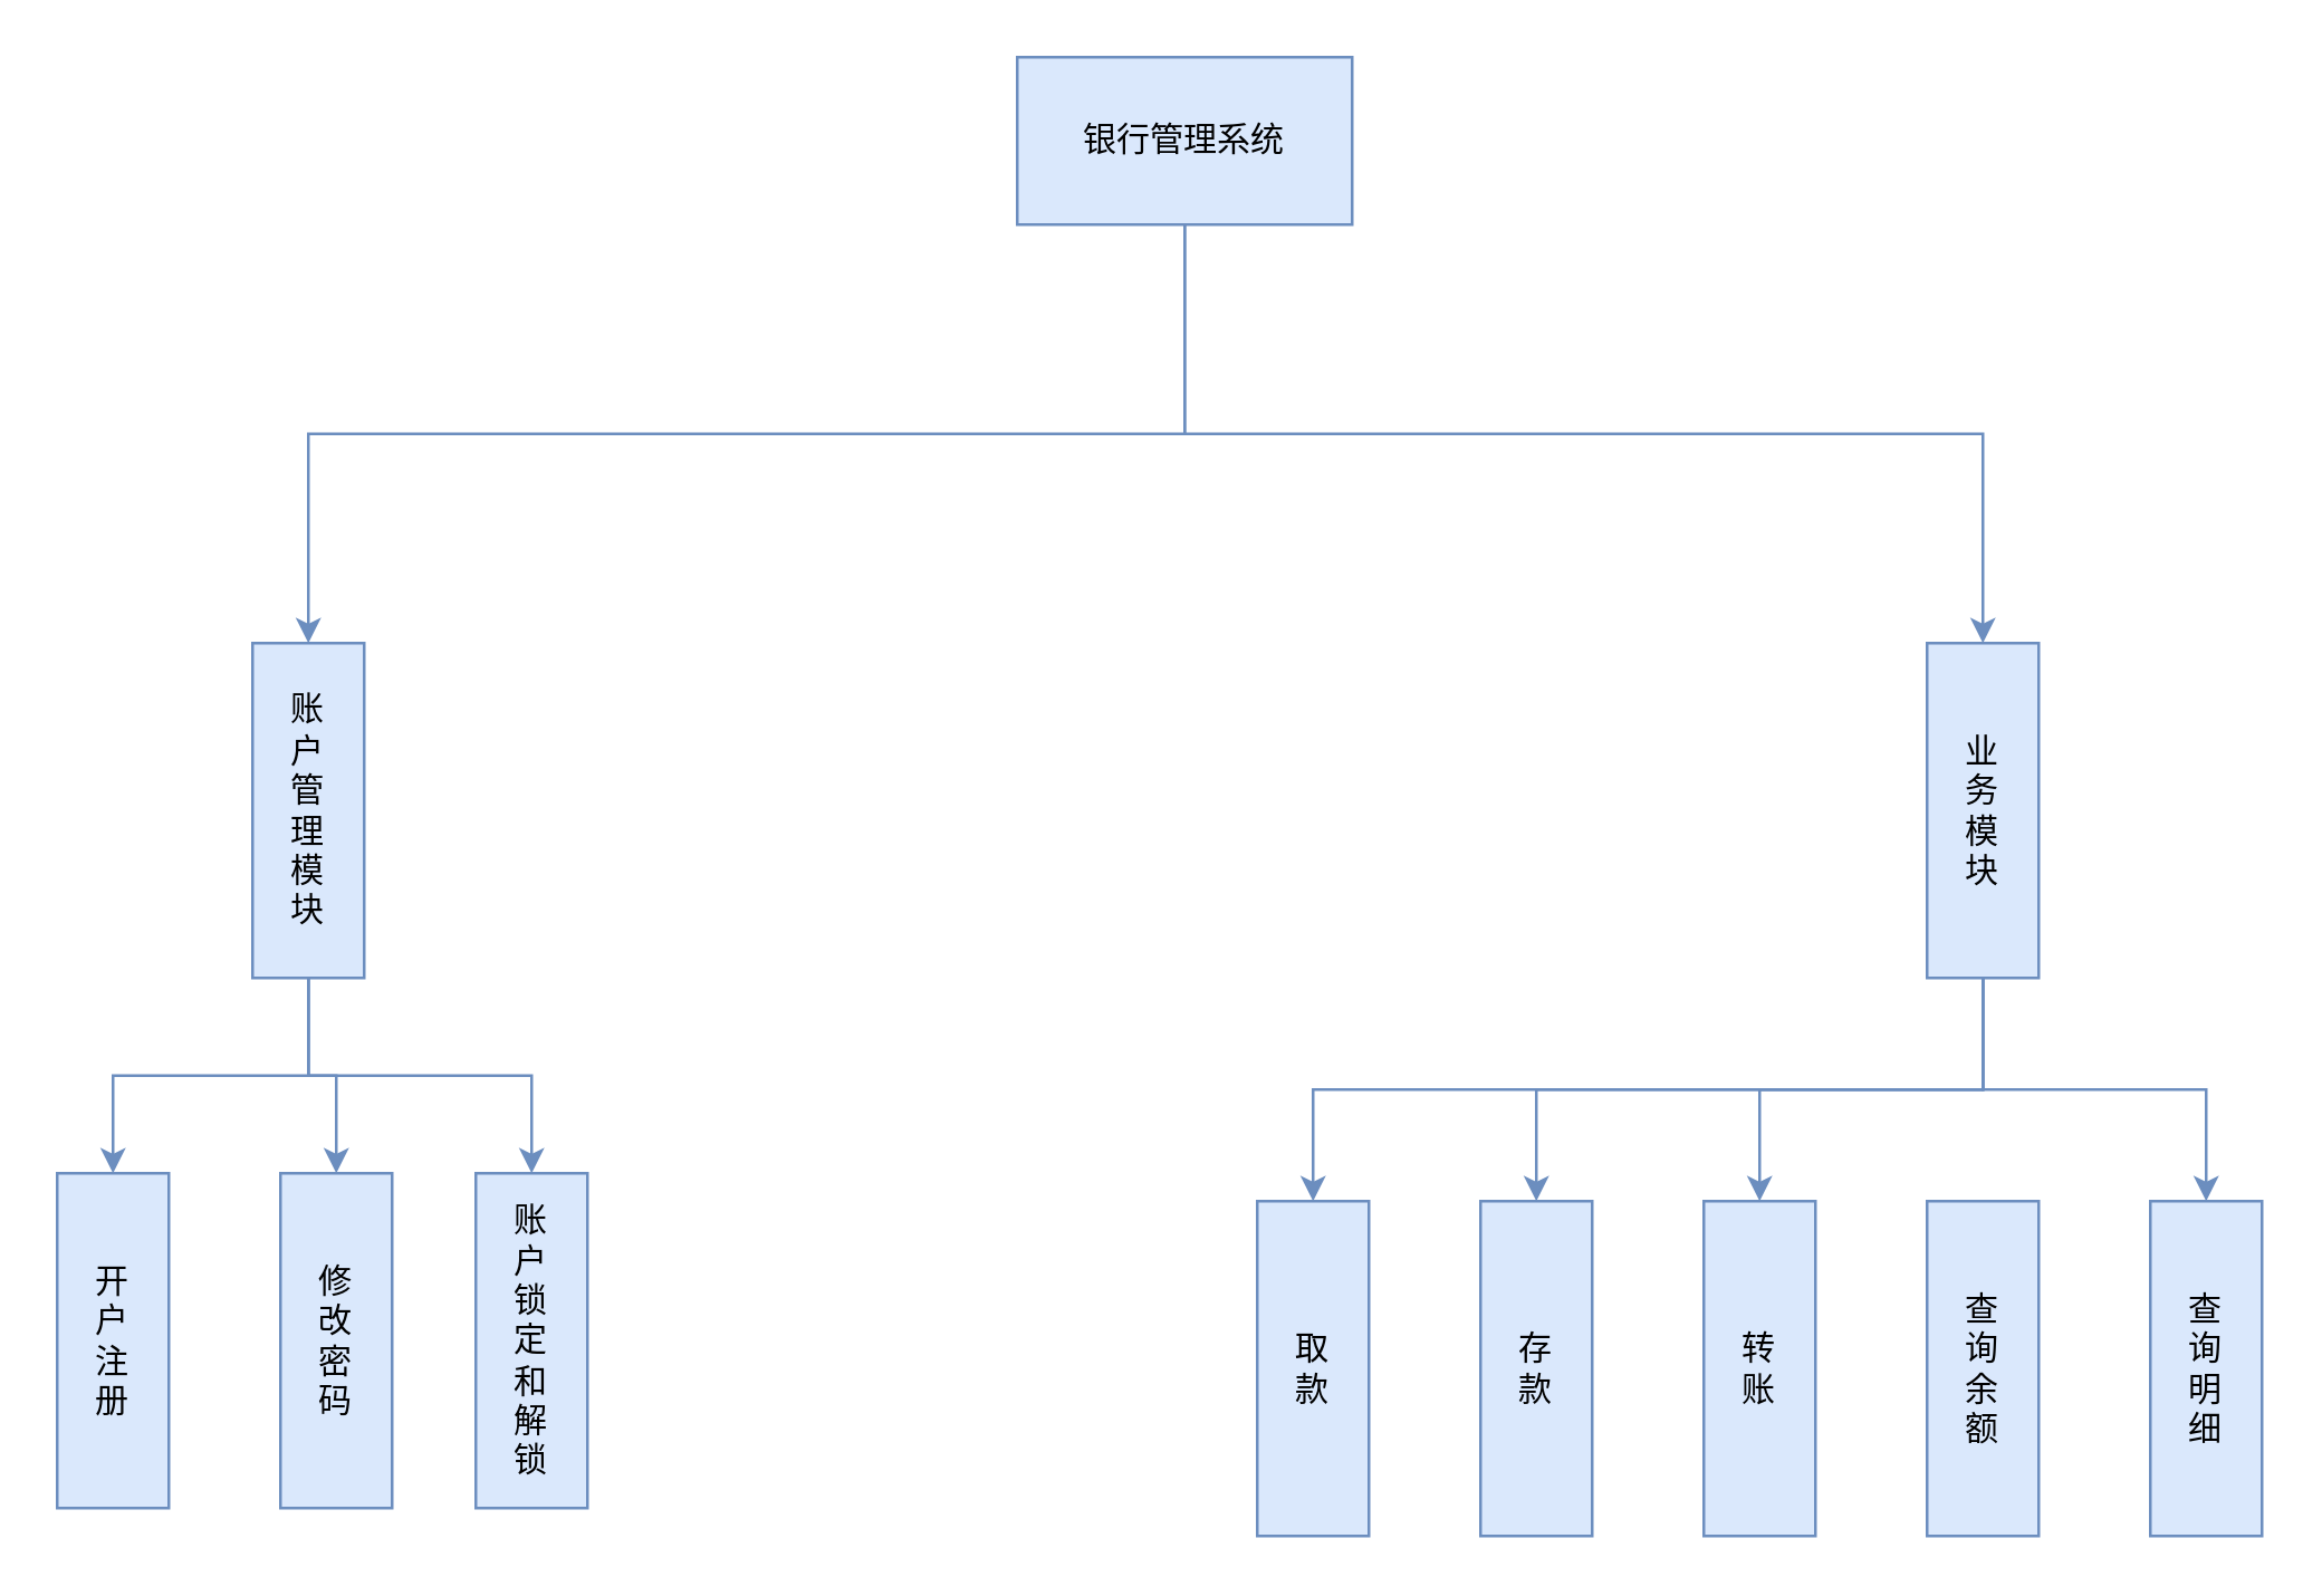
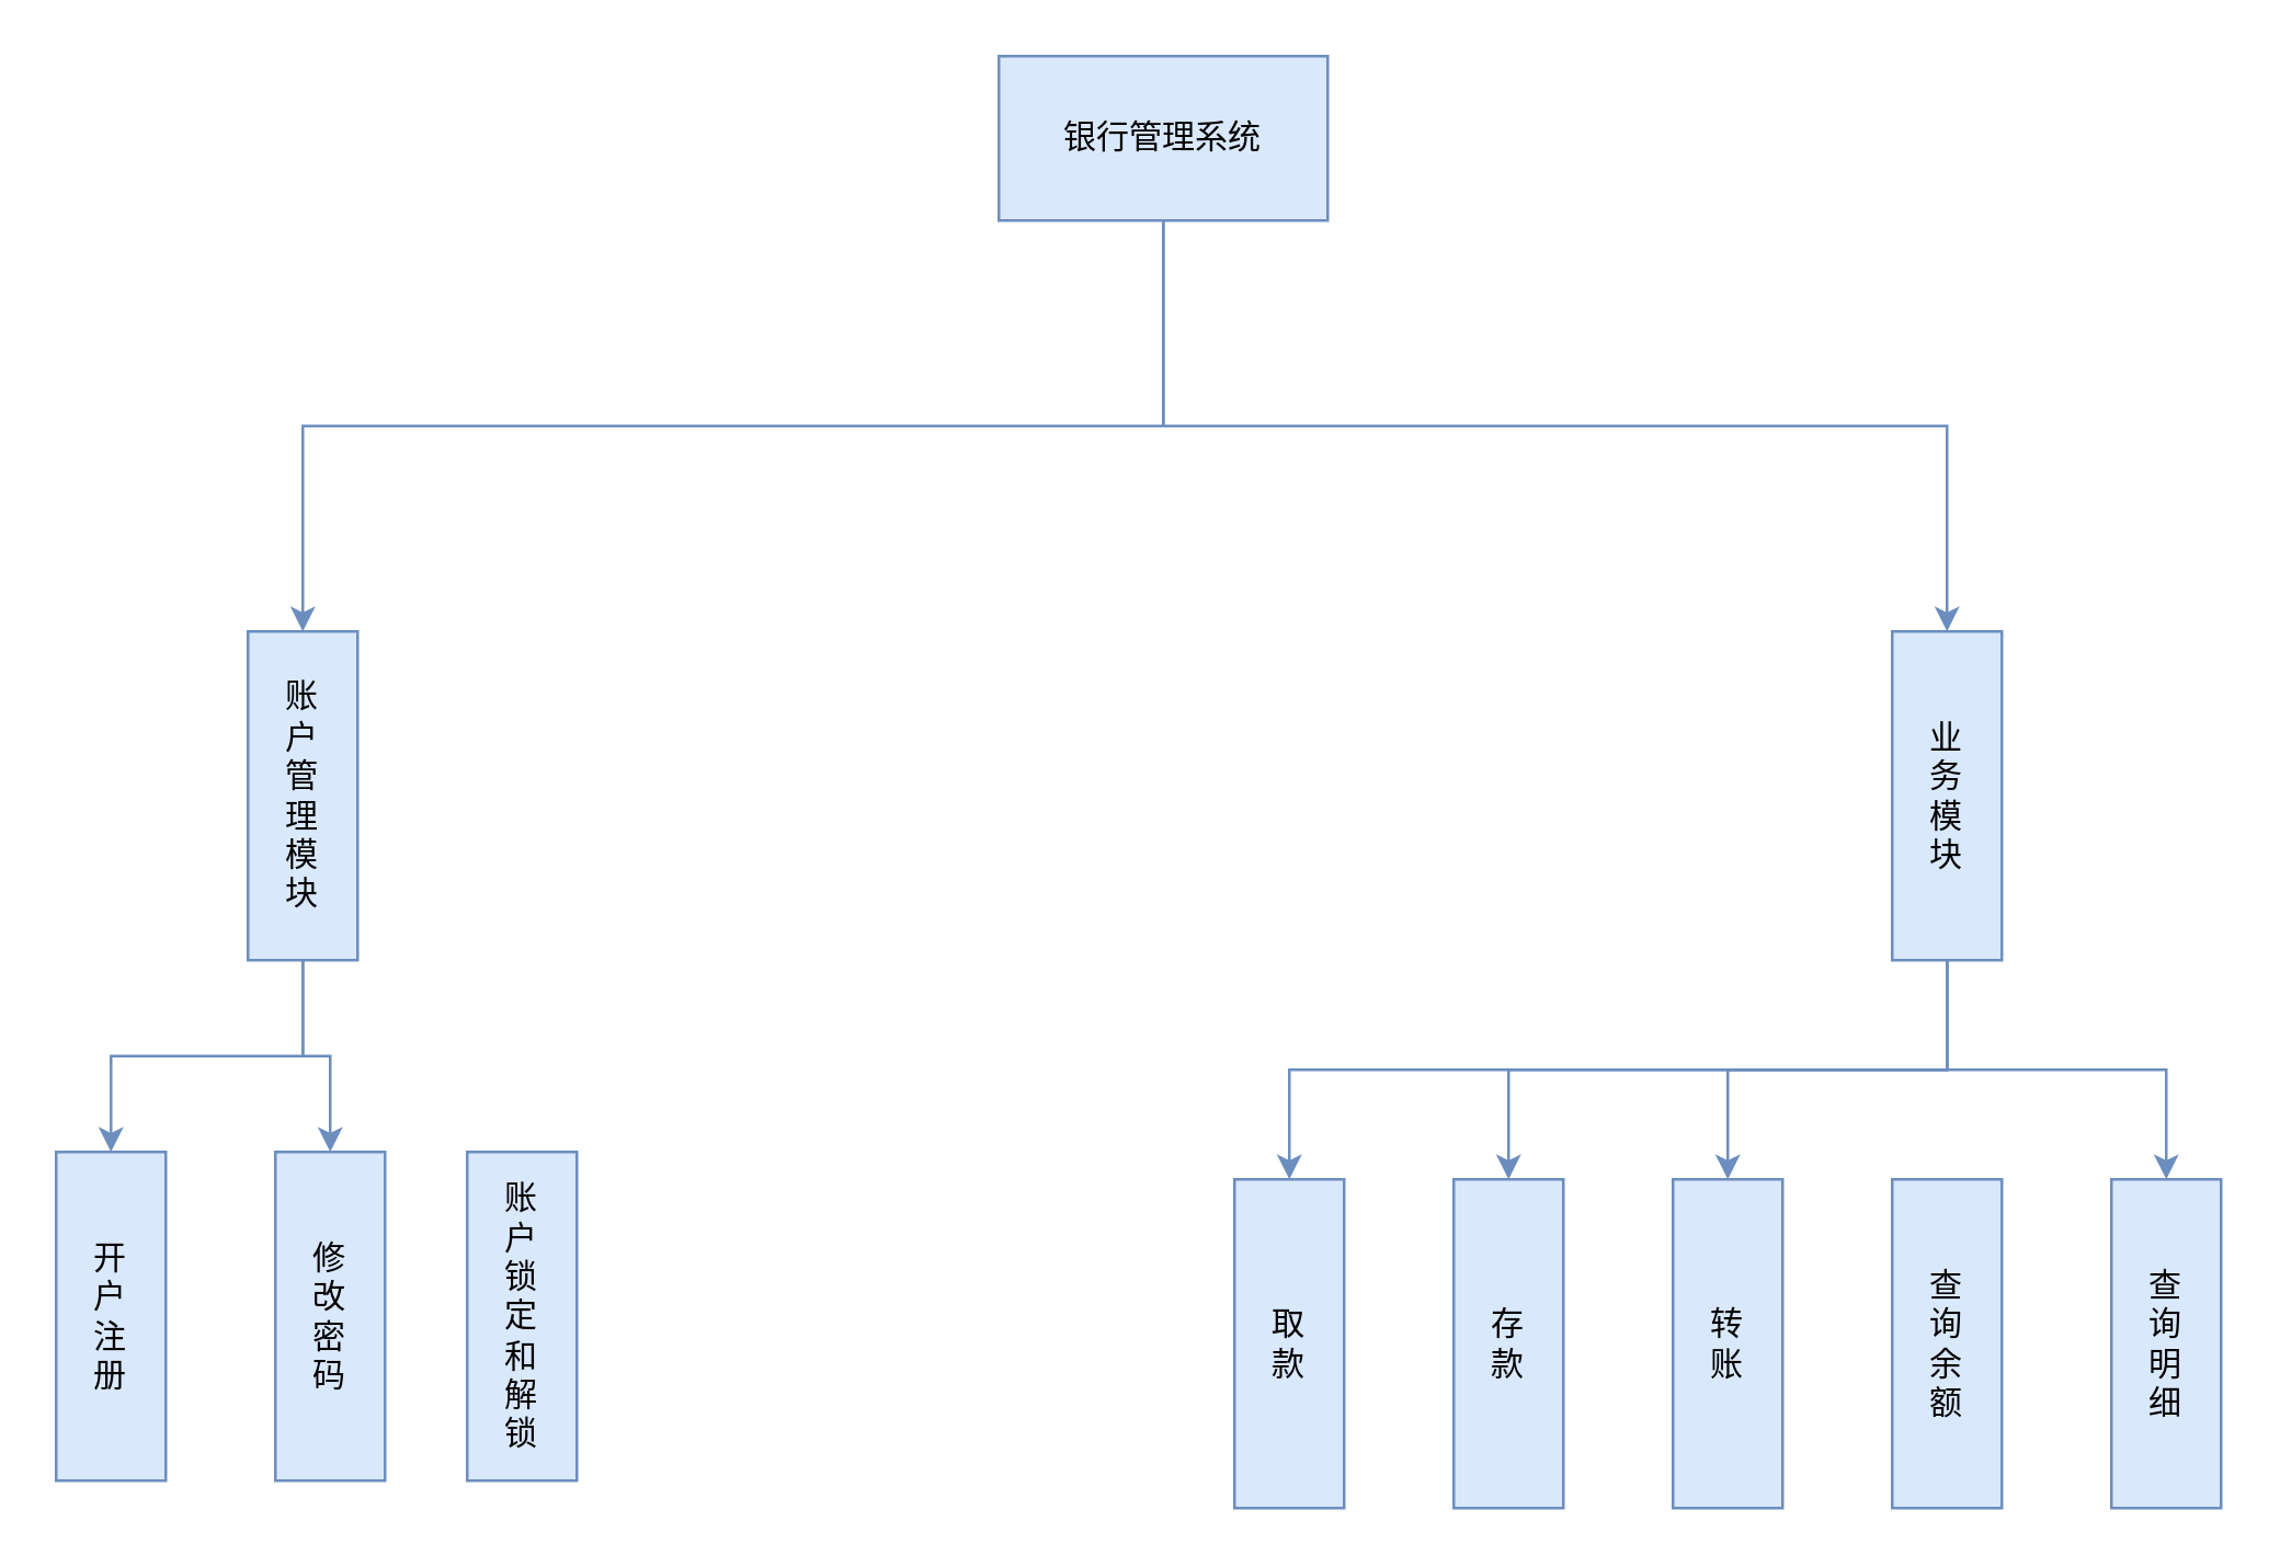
- <mxCell id="7" style="edgeStyle=orthogonalEdgeStyle;rounded=0;orthogonalLoop=1;jettySize=auto;html=1;exitX=0.5;exitY=1;exitDx=0;exitDy=0;entryX=0.5;entryY=0;entryDx=0;entryDy=0;fillColor=#dae8fc;strokeColor=#6c8ebf;" edge="1" parent="1" source="8" target="19"><mxGeometry relative="1" as="geometry" /></mxCell>
